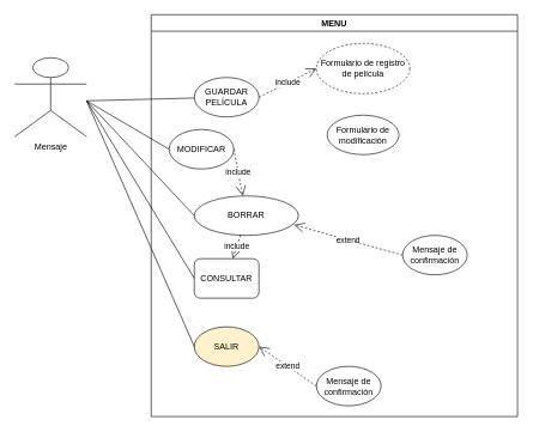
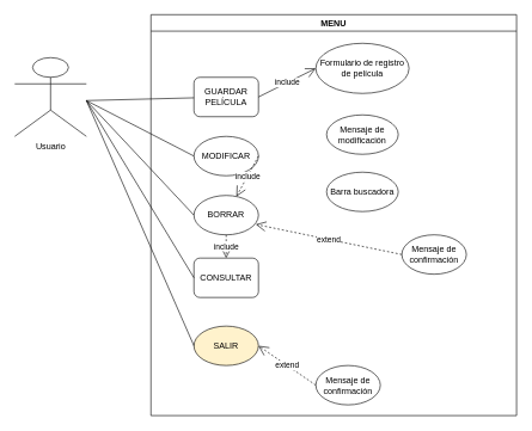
- <mxCell id="4" value="Formulario de registro de película" style="ellipse;whiteSpace=wrap;html=1;dashed=1;" parent="2" vertex="1"><mxGeometry x="230" y="40" width="130" height="70" as="geometry" /></mxCell>
+ <mxCell id="4" value="Formulario de registro de película" style="ellipse;whiteSpace=wrap;html=1;" parent="2" vertex="1"><mxGeometry x="230" y="40" width="130" height="70" as="geometry" /></mxCell>
- <mxCell id="5" value="include" style="endArrow=open;endSize=12;dashed=1;html=1;rounded=0;exitX=1;exitY=0.5;exitDx=0;exitDy=0;entryX=0;entryY=0.5;entryDx=0;entryDy=0;" parent="2" source="3" target="4" edge="1"><mxGeometry width="160" relative="1" as="geometry"><mxPoint x="30" y="-60" as="sourcePoint" /><mxPoint x="320" y="160" as="targetPoint" /></mxGeometry></mxCell>
+ <mxCell id="5" value="include" style="endArrow=open;endSize=12;dashed=0;html=1;rounded=0;exitX=1;exitY=0.5;exitDx=0;exitDy=0;entryX=0;entryY=0.5;entryDx=0;entryDy=0;" parent="2" source="3" target="4" edge="1"><mxGeometry width="160" relative="1" as="geometry"><mxPoint x="30" y="-60" as="sourcePoint" /><mxPoint x="320" y="160" as="targetPoint" /></mxGeometry></mxCell>
- <mxCell id="3" value="GUARDAR PELÍCULA" style="ellipse;whiteSpace=wrap;html=1;" parent="2" vertex="1"><mxGeometry x="60" y="87.5" width="90" height="55" as="geometry" /></mxCell>
+ <mxCell id="3" value="GUARDAR PELÍCULA" style="whiteSpace=wrap;html=1;rounded=1;" parent="2" vertex="1"><mxGeometry x="60" y="87.5" width="90" height="55" as="geometry" /></mxCell>
- <mxCell id="15" value="Formulario de modificación" style="ellipse;whiteSpace=wrap;html=1;" vertex="1" parent="2"><mxGeometry x="245" y="140" width="100" height="55" as="geometry" /></mxCell>
+ <mxCell id="15" value="Mensaje de modificación" style="ellipse;whiteSpace=wrap;html=1;" vertex="1" parent="2"><mxGeometry x="245" y="140" width="100" height="55" as="geometry" /></mxCell>
- <mxCell id="18" value="Mensaje" style="shape=umlActor;verticalLabelPosition=bottom;verticalAlign=top;html=1;outlineConnect=0;" parent="1" vertex="1"><mxGeometry x="20" y="80" width="100" height="110" as="geometry" /></mxCell>
+ <mxCell id="18" value="Usuario" style="shape=umlActor;verticalLabelPosition=bottom;verticalAlign=top;html=1;outlineConnect=0;" parent="1" vertex="1"><mxGeometry x="20" y="80" width="100" height="110" as="geometry" /></mxCell>
- <mxCell id="6" value="MODIFICAR" style="ellipse;whiteSpace=wrap;html=1;" parent="2" vertex="1"><mxGeometry x="25" y="160" width="90" height="55" as="geometry" /></mxCell>
+ <mxCell id="6" value="MODIFICAR" style="ellipse;whiteSpace=wrap;html=1;" parent="2" vertex="1"><mxGeometry x="60" y="170" width="90" height="55" as="geometry" /></mxCell>
+ <mxCell id="12" value="Barra buscadora" style="ellipse;whiteSpace=wrap;html=1;" parent="2" vertex="1"><mxGeometry x="245" y="220" width="100" height="55" as="geometry" /></mxCell>
- <mxCell id="7" value="BORRAR" style="ellipse;whiteSpace=wrap;html=1;" parent="2" vertex="1"><mxGeometry x="60" y="252.5" width="145" height="55" as="geometry" /></mxCell>
+ <mxCell id="7" value="BORRAR" style="ellipse;whiteSpace=wrap;html=1;" parent="2" vertex="1"><mxGeometry x="60" y="252.5" width="90" height="55" as="geometry" /></mxCell>
